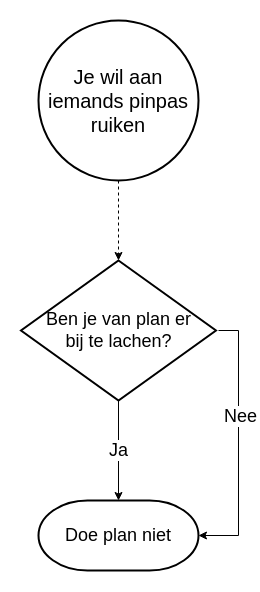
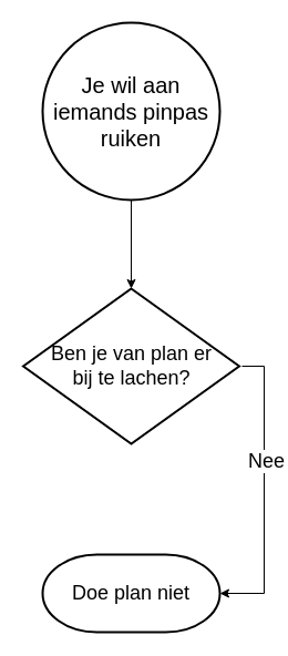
- <mxCell id="5" value="" style="endArrow=classic;html=1;rounded=0;fontSize=18;exitX=0.5;exitY=1;exitDx=0;exitDy=0;exitPerimeter=0;dashed=1;" parent="1" source="2" target="3" edge="1"><mxGeometry width="50" height="50" relative="1" as="geometry"><mxPoint x="198" y="330" as="sourcePoint" /><mxPoint x="248" y="280" as="targetPoint" /></mxGeometry></mxCell>
+ <mxCell id="5" value="" style="endArrow=classic;html=1;rounded=0;fontSize=18;exitX=0.5;exitY=1;exitDx=0;exitDy=0;exitPerimeter=0;" parent="1" source="2" target="3" edge="1"><mxGeometry width="50" height="50" relative="1" as="geometry"><mxPoint x="198" y="330" as="sourcePoint" /><mxPoint x="248" y="280" as="targetPoint" /></mxGeometry></mxCell>
- <mxCell id="6" value="&lt;div&gt;Ja&lt;/div&gt;" style="endArrow=classic;html=1;rounded=0;fontSize=18;exitX=0.5;exitY=1;exitDx=0;exitDy=0;exitPerimeter=0;entryX=0.5;entryY=0;entryDx=0;entryDy=0;entryPerimeter=0;" parent="1" source="3" target="4" edge="1"><mxGeometry width="50" height="50" relative="1" as="geometry"><mxPoint x="128" y="190" as="sourcePoint" /><mxPoint x="128" y="270" as="targetPoint" /></mxGeometry></mxCell>
